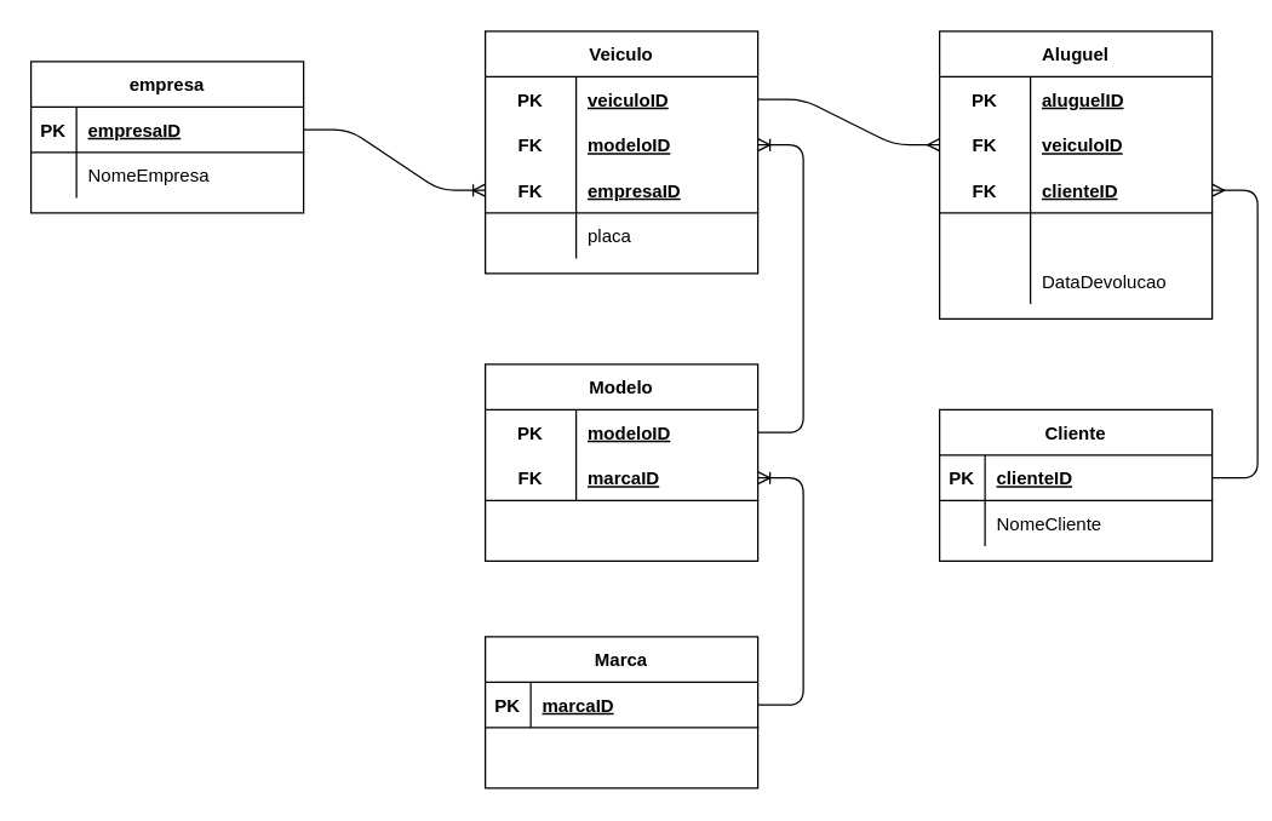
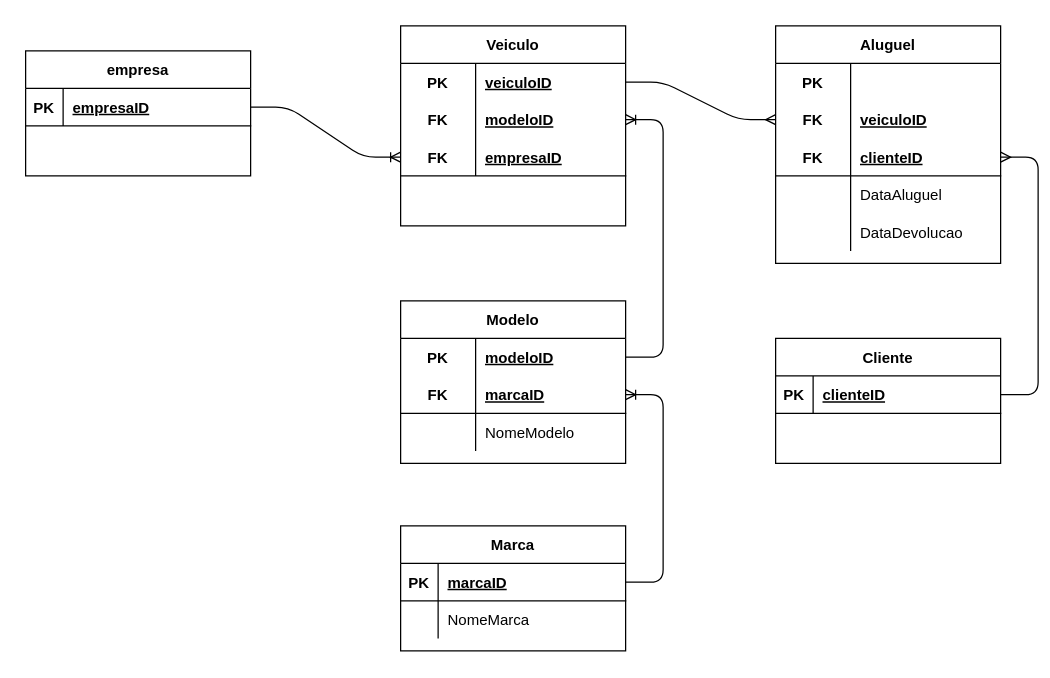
- <mxCell id="45" value="aluguelID" style="shape=partialRectangle;connectable=0;fillColor=none;top=0;left=0;bottom=0;right=0;align=left;spacingLeft=6;fontStyle=5;overflow=hidden;" vertex="1" parent="43"><mxGeometry x="60" width="120" height="30" as="geometry" /></mxCell>
- <mxCell id="8" value="NomeEmpresa" style="shape=partialRectangle;connectable=0;fillColor=none;top=0;left=0;bottom=0;right=0;align=left;spacingLeft=6;overflow=hidden;" vertex="1" parent="6"><mxGeometry x="30" width="150" height="30" as="geometry" /></mxCell>
- <mxCell id="21" value="placa" style="shape=partialRectangle;connectable=0;fillColor=none;top=0;left=0;bottom=0;right=0;align=left;spacingLeft=6;overflow=hidden;" vertex="1" parent="19"><mxGeometry x="60" width="120" height="30" as="geometry" /></mxCell>
+ <mxCell id="54" value="DataAluguel" style="shape=partialRectangle;connectable=0;fillColor=none;top=0;left=0;bottom=0;right=0;align=left;spacingLeft=6;overflow=hidden;" vertex="1" parent="52"><mxGeometry x="60" width="120" height="30" as="geometry" /></mxCell>
+ <mxCell id="31" value="NomeModelo" style="shape=partialRectangle;connectable=0;fillColor=none;top=0;left=0;bottom=0;right=0;align=left;spacingLeft=6;overflow=hidden;" vertex="1" parent="29"><mxGeometry x="60" width="120" height="30" as="geometry" /></mxCell>
- <mxCell id="64" value="NomeCliente" style="shape=partialRectangle;connectable=0;fillColor=none;top=0;left=0;bottom=0;right=0;align=left;spacingLeft=6;overflow=hidden;" vertex="1" parent="62"><mxGeometry x="30" width="150" height="30" as="geometry" /></mxCell>
+ <mxCell id="38" value="NomeMarca" style="shape=partialRectangle;connectable=0;fillColor=none;top=0;left=0;bottom=0;right=0;align=left;spacingLeft=6;overflow=hidden;" vertex="1" parent="36"><mxGeometry x="30" width="150" height="30" as="geometry" /></mxCell>
